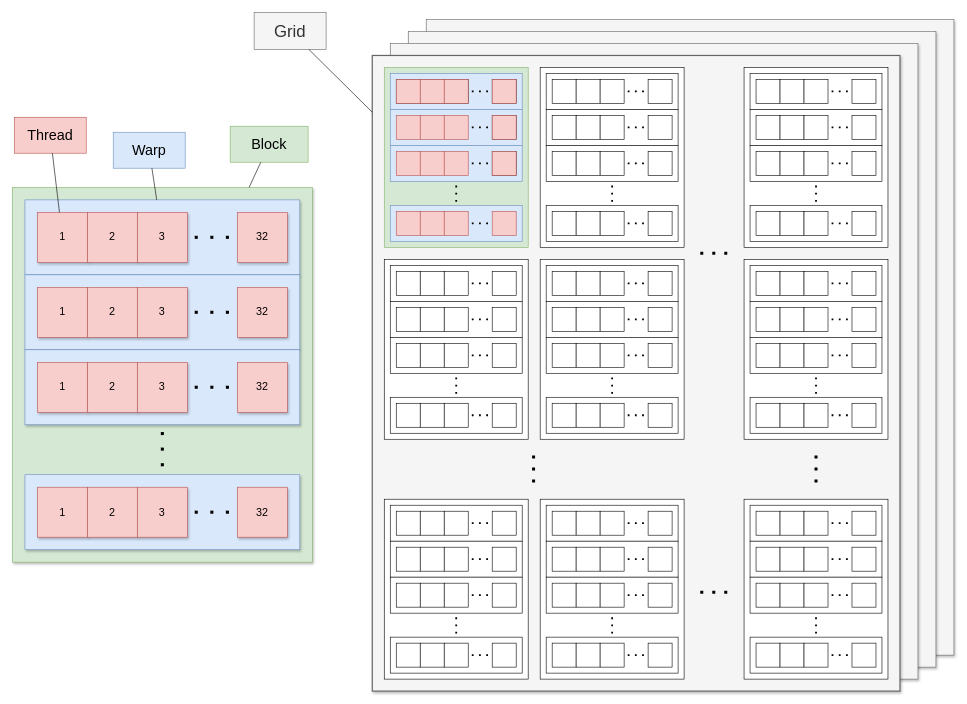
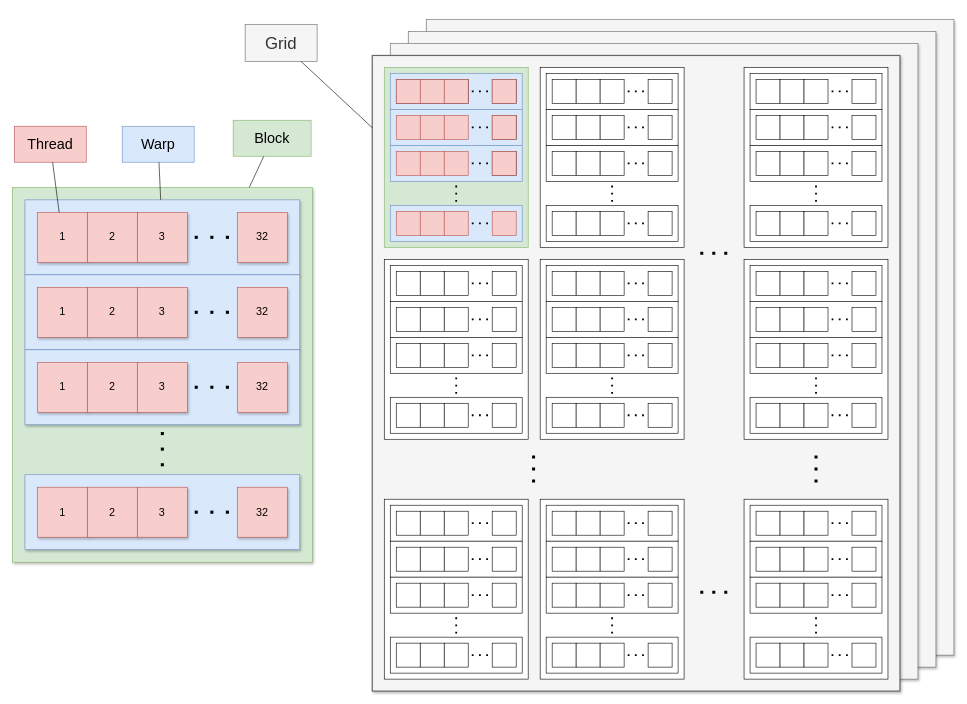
- <mxCell id="247" value="&lt;font style=&quot;font-size: 28px;&quot;&gt;Grid&lt;/font&gt;" style="text;html=1;strokeColor=#666666;fillColor=#f5f5f5;align=center;verticalAlign=middle;whiteSpace=wrap;rounded=0;fontSize=24;fontColor=#333333;" vertex="1" parent="1"><mxGeometry x="423" y="20" width="120" height="62" as="geometry" /></mxCell>
+ <mxCell id="247" value="&lt;font style=&quot;font-size: 28px;&quot;&gt;Grid&lt;/font&gt;" style="text;html=1;strokeColor=#666666;fillColor=#f5f5f5;align=center;verticalAlign=middle;whiteSpace=wrap;rounded=0;fontSize=24;fontColor=#333333;" vertex="1" parent="1"><mxGeometry x="408" y="40" width="120" height="62" as="geometry" /></mxCell>
- <mxCell id="464" value="&lt;font style=&quot;font-size: 24px;&quot;&gt;Thread&lt;/font&gt;" style="text;html=1;strokeColor=#b85450;fillColor=#f8cecc;align=center;verticalAlign=middle;whiteSpace=wrap;rounded=0;fontSize=20;container=0;glass=0;shadow=0;" vertex="1" parent="1"><mxGeometry x="23" y="195" width="120" height="60" as="geometry" /></mxCell>
+ <mxCell id="464" value="&lt;font style=&quot;font-size: 24px;&quot;&gt;Thread&lt;/font&gt;" style="text;html=1;strokeColor=#b85450;fillColor=#f8cecc;align=center;verticalAlign=middle;whiteSpace=wrap;rounded=0;fontSize=20;container=0;glass=0;shadow=0;" vertex="1" parent="1"><mxGeometry x="23" y="210" width="120" height="60" as="geometry" /></mxCell>
- <mxCell id="463" value="&lt;font style=&quot;font-size: 24px;&quot;&gt;Block&lt;/font&gt;" style="text;html=1;strokeColor=#82b366;fillColor=#d5e8d4;align=center;verticalAlign=middle;whiteSpace=wrap;rounded=0;fontSize=20;glass=0;shadow=0;" vertex="1" parent="1"><mxGeometry x="383" y="210" width="130" height="60" as="geometry" /></mxCell>
+ <mxCell id="463" value="&lt;font style=&quot;font-size: 24px;&quot;&gt;Block&lt;/font&gt;" style="text;html=1;strokeColor=#82b366;fillColor=#d5e8d4;align=center;verticalAlign=middle;whiteSpace=wrap;rounded=0;fontSize=20;glass=0;shadow=0;" vertex="1" parent="1"><mxGeometry x="388" y="200" width="130" height="60" as="geometry" /></mxCell>
- <mxCell id="505" value="&lt;font style=&quot;font-size: 24px;&quot;&gt;Warp&lt;/font&gt;" style="text;html=1;strokeColor=#6c8ebf;fillColor=#dae8fc;align=center;verticalAlign=middle;whiteSpace=wrap;rounded=0;fontSize=20;labelBorderColor=none;labelBackgroundColor=none;glass=0;shadow=0;" vertex="1" parent="1"><mxGeometry x="188" y="220" width="120" height="60" as="geometry" /></mxCell>
+ <mxCell id="505" value="&lt;font style=&quot;font-size: 24px;&quot;&gt;Warp&lt;/font&gt;" style="text;html=1;strokeColor=#6c8ebf;fillColor=#dae8fc;align=center;verticalAlign=middle;whiteSpace=wrap;rounded=0;fontSize=20;labelBorderColor=none;labelBackgroundColor=none;glass=0;shadow=0;" vertex="1" parent="1"><mxGeometry x="203" y="210" width="120" height="60" as="geometry" /></mxCell>
